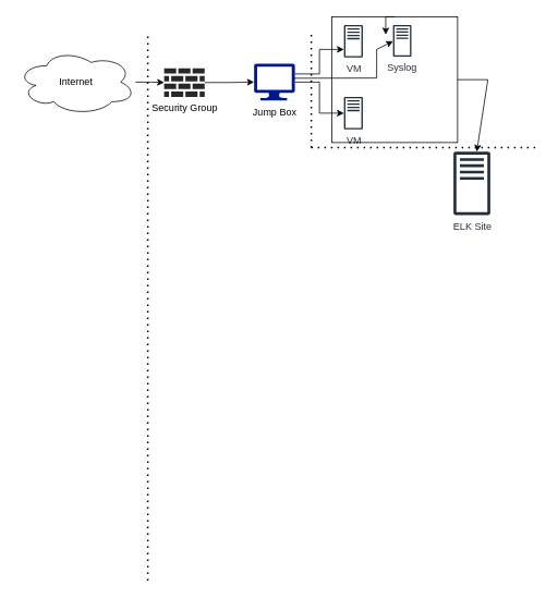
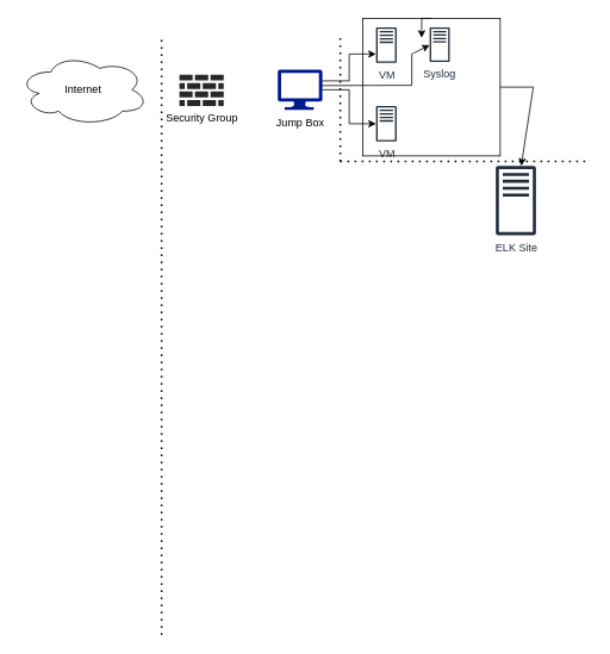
- <mxCell id="2" value="" style="edgeStyle=orthogonalEdgeStyle;rounded=0;orthogonalLoop=1;jettySize=auto;html=1;" edge="1" parent="1" source="3" target="6"><mxGeometry relative="1" as="geometry" /></mxCell>
- <mxCell id="5" value="" style="edgeStyle=orthogonalEdgeStyle;rounded=0;orthogonalLoop=1;jettySize=auto;html=1;" edge="1" parent="1" source="6" target="8"><mxGeometry relative="1" as="geometry" /></mxCell>
